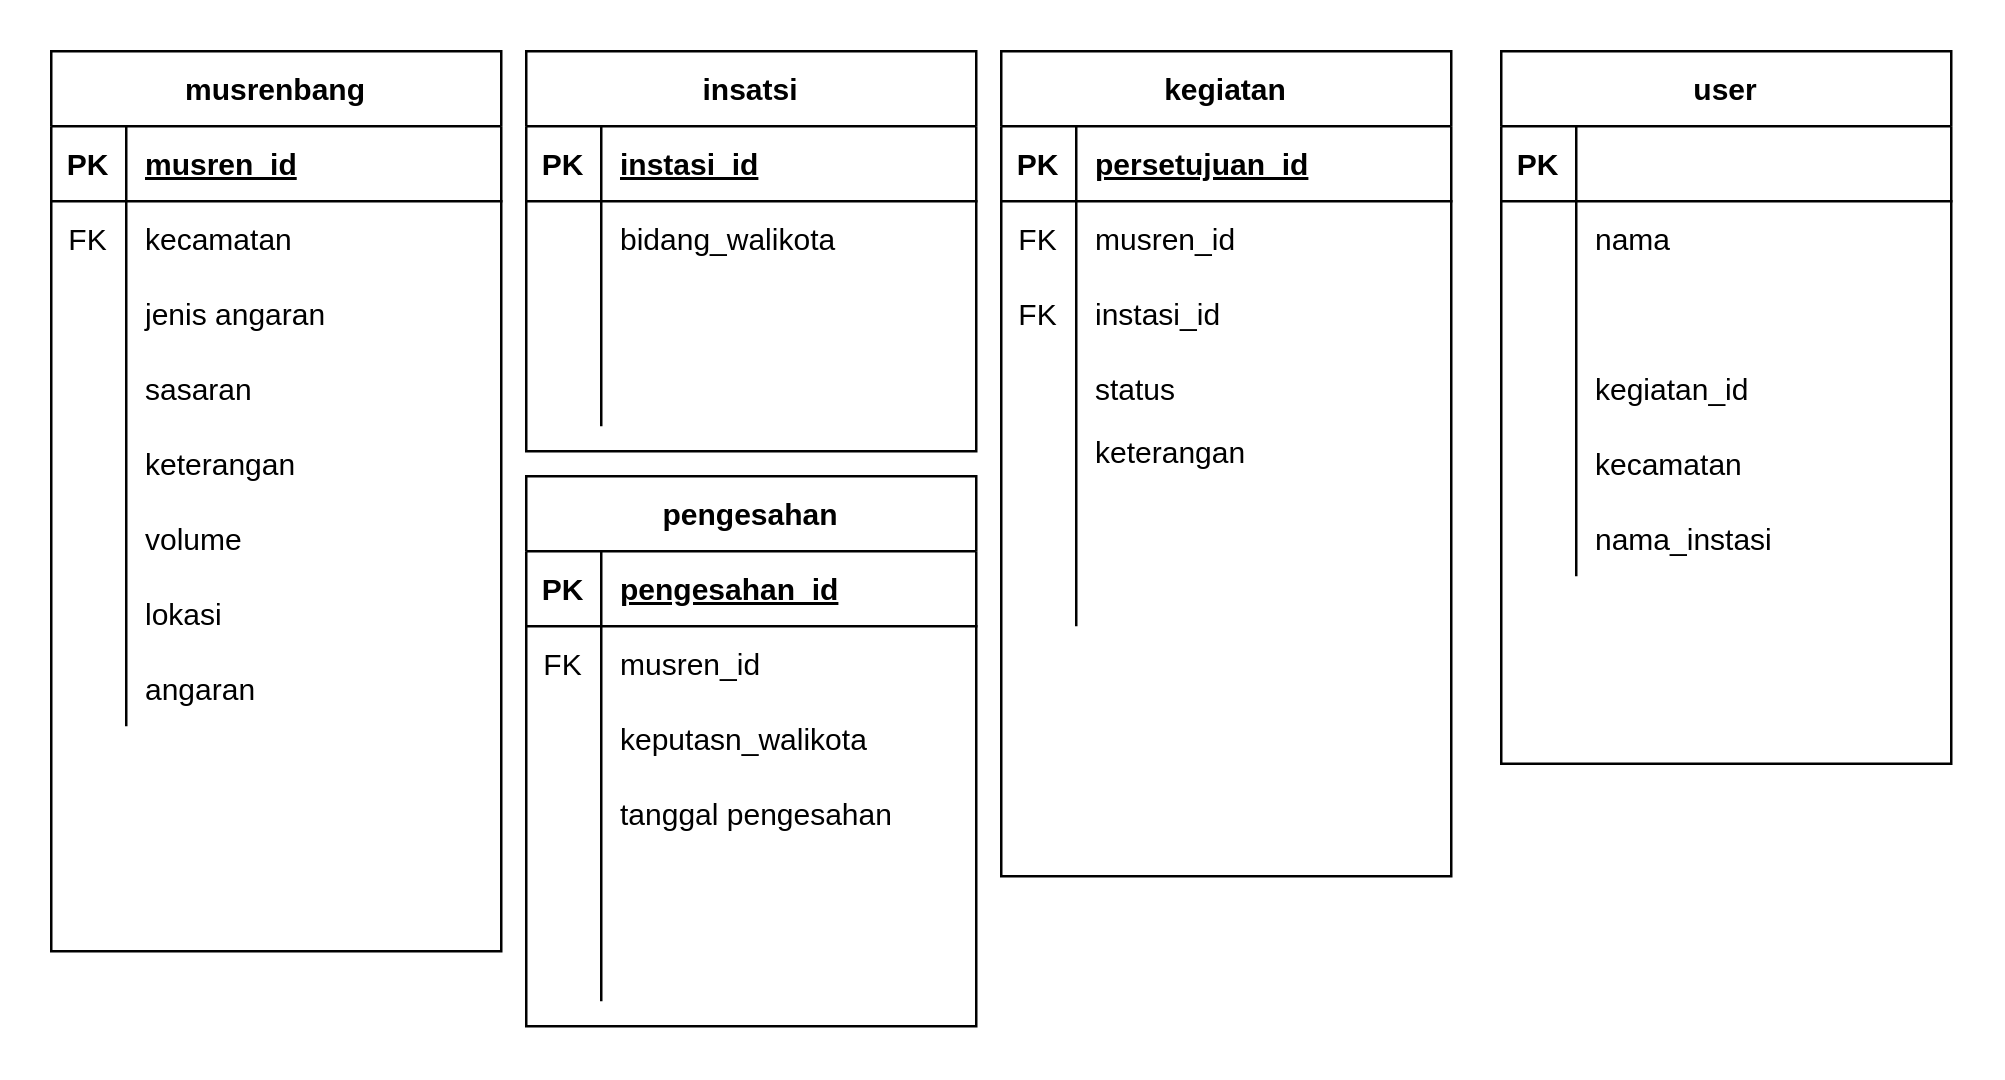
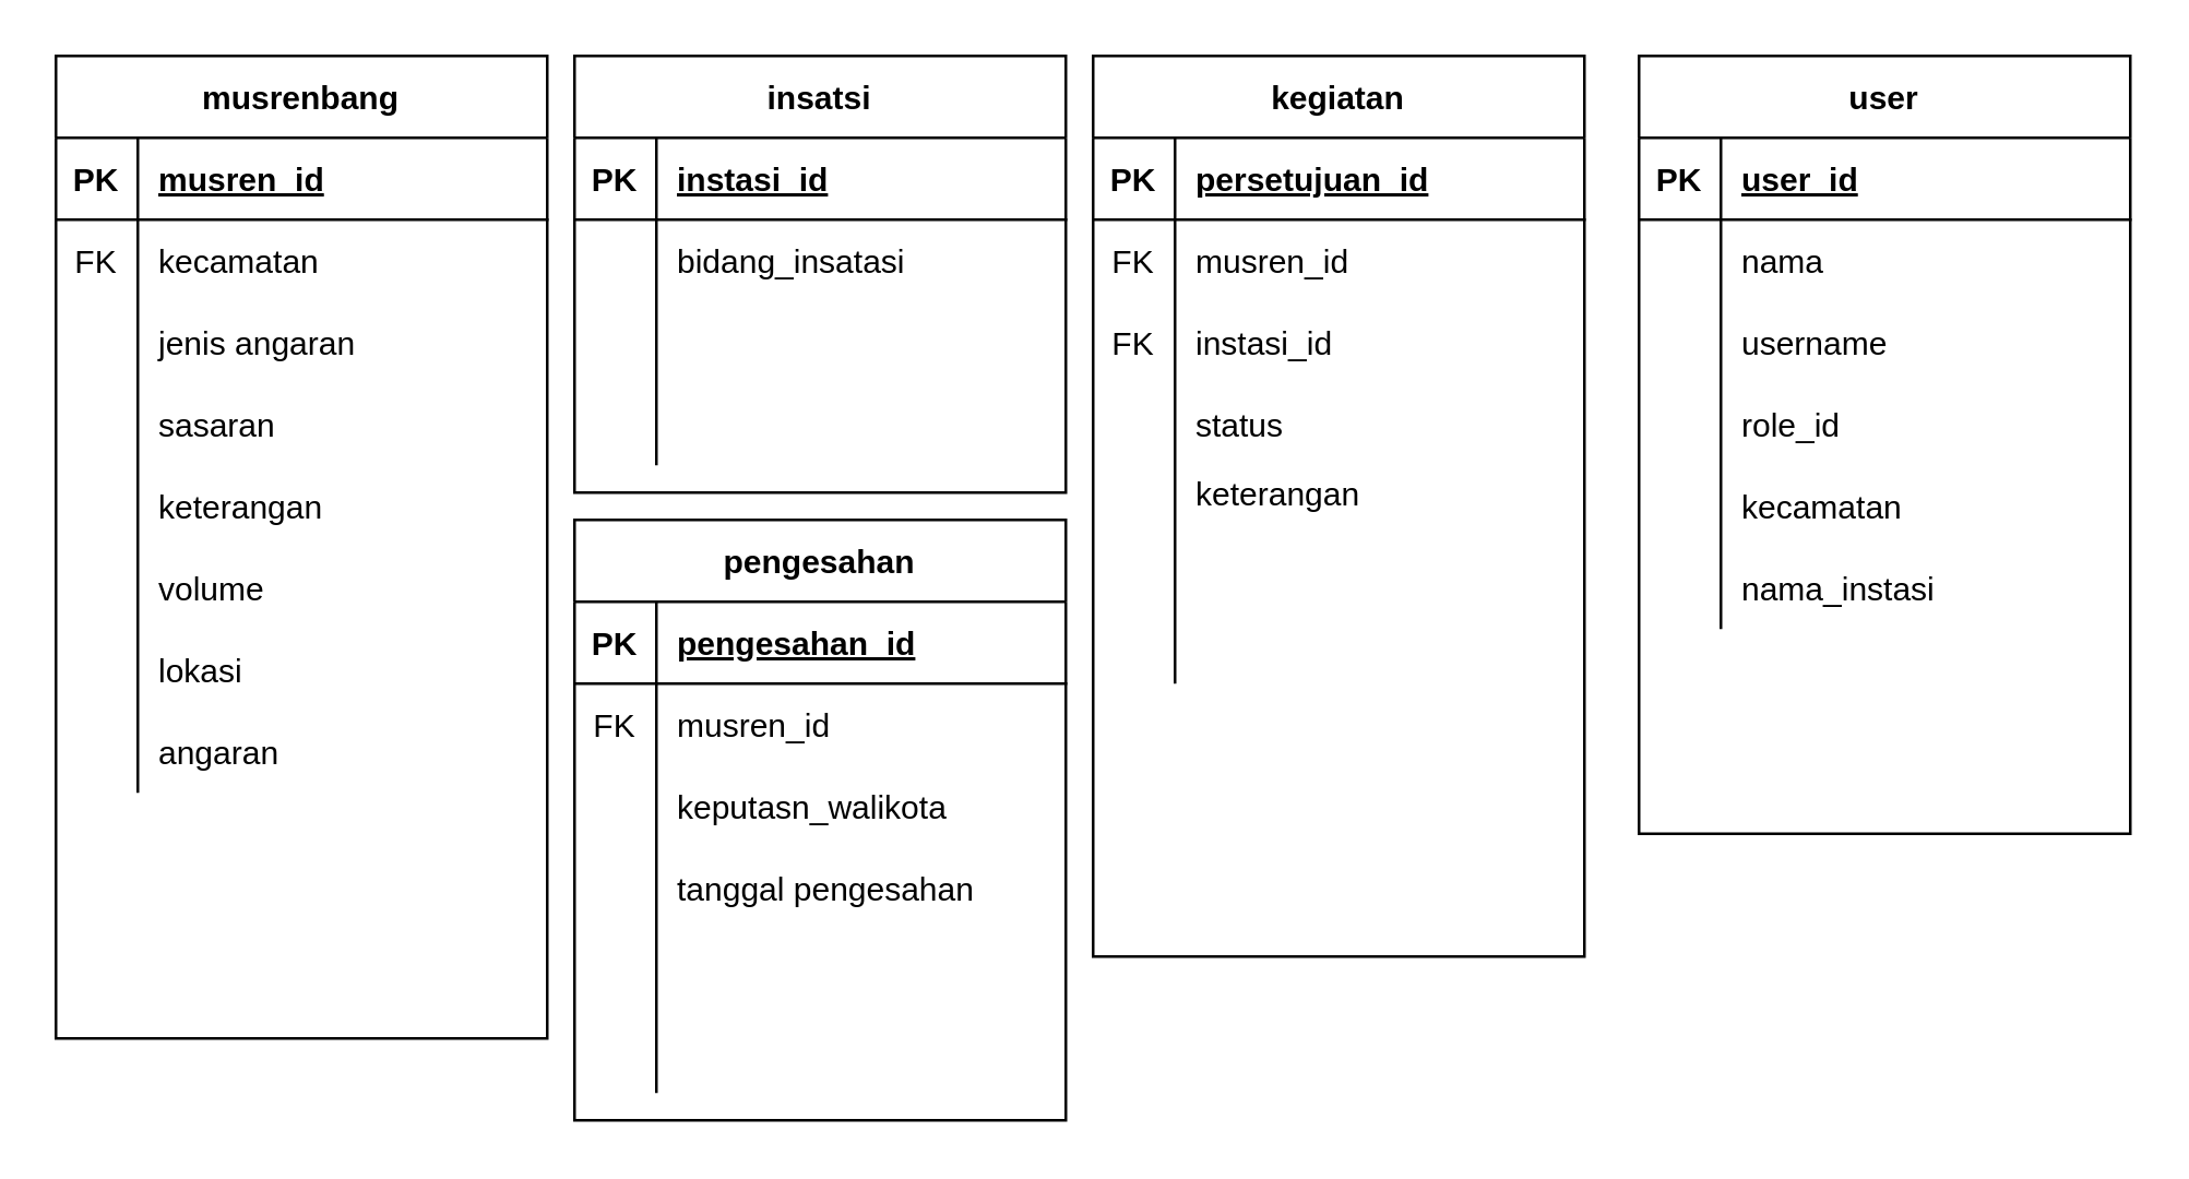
+ <mxCell id="86" value="user_id" style="shape=partialRectangle;connectable=0;fillColor=none;top=0;left=0;bottom=0;right=0;align=left;spacingLeft=6;fontStyle=5;overflow=hidden;" parent="84" vertex="1"><mxGeometry x="30" width="150" height="30" as="geometry" /></mxCell>
- <mxCell id="35" value="bidang_walikota" style="shape=partialRectangle;connectable=0;fillColor=none;top=0;left=0;bottom=0;right=0;align=left;spacingLeft=6;overflow=hidden;" parent="33" vertex="1"><mxGeometry x="30" width="150" height="30" as="geometry" /></mxCell>
+ <mxCell id="35" value="bidang_insatasi" style="shape=partialRectangle;connectable=0;fillColor=none;top=0;left=0;bottom=0;right=0;align=left;spacingLeft=6;overflow=hidden;" parent="33" vertex="1"><mxGeometry x="30" width="150" height="30" as="geometry" /></mxCell>
+ <mxCell id="92" value="username" style="shape=partialRectangle;connectable=0;fillColor=none;top=0;left=0;bottom=0;right=0;align=left;spacingLeft=6;overflow=hidden;" parent="90" vertex="1"><mxGeometry x="30" width="150" height="30" as="geometry" /></mxCell>
- <mxCell id="95" value="kegiatan_id" style="shape=partialRectangle;connectable=0;fillColor=none;top=0;left=0;bottom=0;right=0;align=left;spacingLeft=6;overflow=hidden;" parent="93" vertex="1"><mxGeometry x="30" width="150" height="30" as="geometry" /></mxCell>
+ <mxCell id="95" value="role_id" style="shape=partialRectangle;connectable=0;fillColor=none;top=0;left=0;bottom=0;right=0;align=left;spacingLeft=6;overflow=hidden;" parent="93" vertex="1"><mxGeometry x="30" width="150" height="30" as="geometry" /></mxCell>
